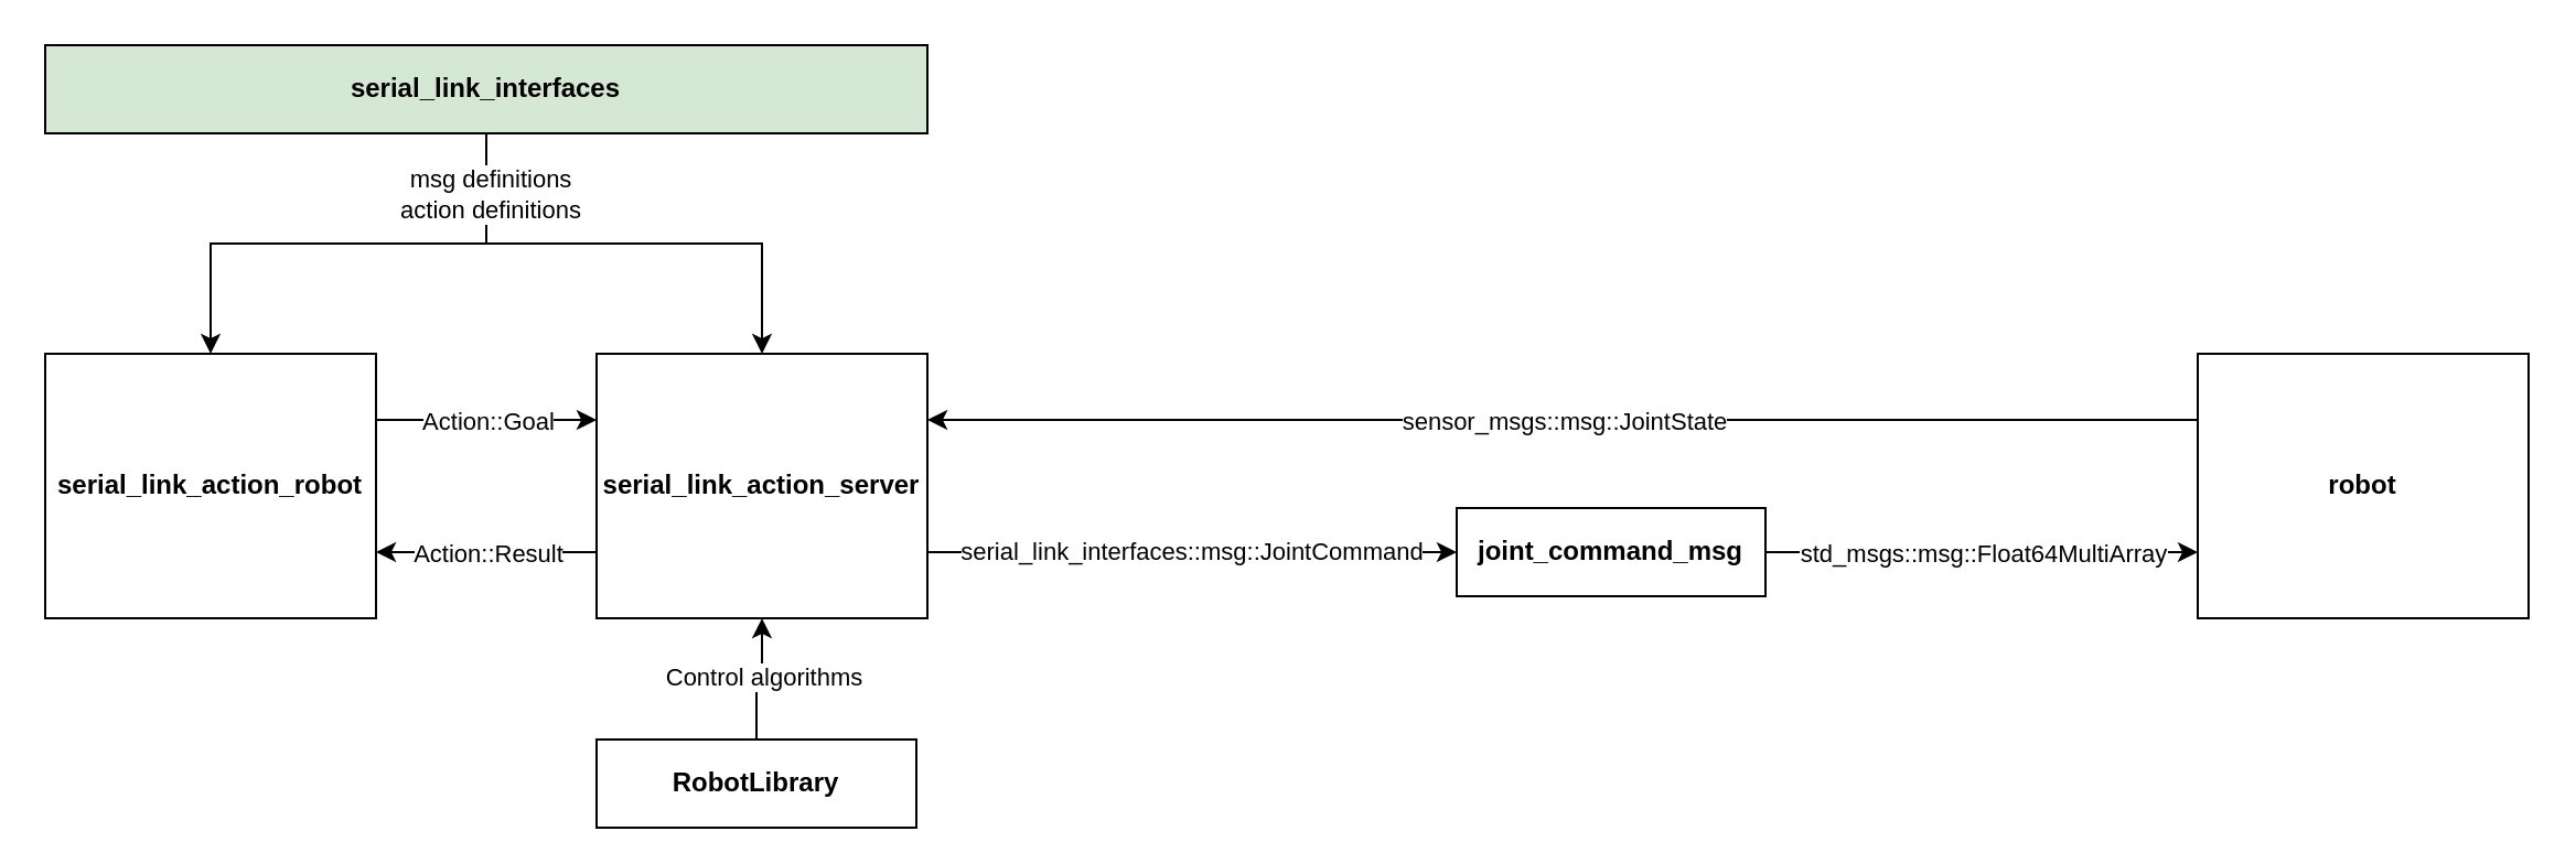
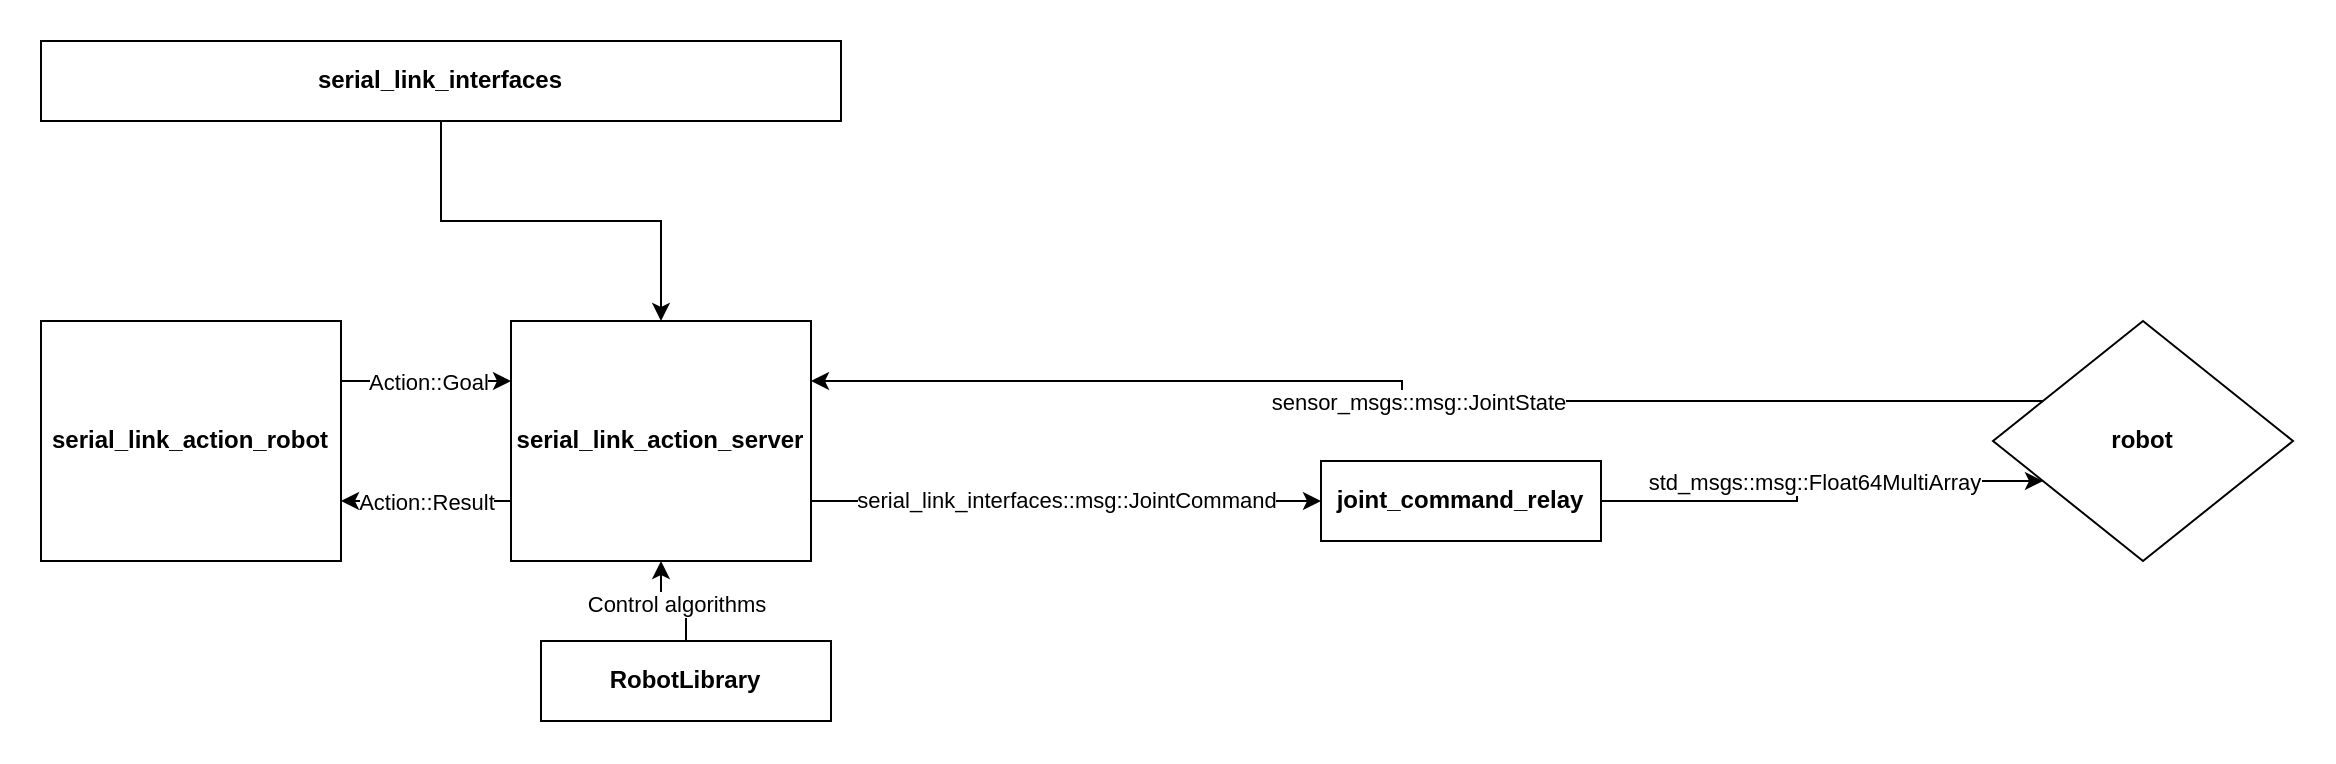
- <mxCell id="21" value="&lt;b&gt;serial_link_interfaces&lt;/b&gt;" style="rounded=0;whiteSpace=wrap;html=1;fillColor=#d5e8d4;" vertex="1" parent="1"><mxGeometry x="20" y="20" width="400" height="40" as="geometry" /></mxCell>
+ <mxCell id="21" value="&lt;b&gt;serial_link_interfaces&lt;/b&gt;" style="rounded=0;whiteSpace=wrap;html=1;" vertex="1" parent="1"><mxGeometry x="20" y="20" width="400" height="40" as="geometry" /></mxCell>
- <mxCell id="19" style="edgeStyle=orthogonalEdgeStyle;rounded=0;orthogonalLoop=1;jettySize=auto;html=1;exitX=0.5;exitY=1;exitDx=0;exitDy=0;" edge="1" parent="1" source="21" target="4"><mxGeometry relative="1" as="geometry" /></mxCell>
- <mxCell id="20" value="msg definitions&lt;br&gt;action definitions" style="edgeLabel;html=1;align=center;verticalAlign=middle;resizable=0;points=[];" vertex="1" connectable="0" parent="19"><mxGeometry x="-0.758" y="1" relative="1" as="geometry"><mxPoint as="offset" /></mxGeometry></mxCell>
- <mxCell id="8" value="&lt;b&gt;serial_link_action_server&lt;/b&gt;" style="rounded=0;whiteSpace=wrap;html=1;" vertex="1" parent="1"><mxGeometry x="270" y="160" width="150" height="120" as="geometry" /></mxCell>
+ <mxCell id="8" value="&lt;b&gt;serial_link_action_server&lt;/b&gt;" style="rounded=0;whiteSpace=wrap;html=1;" vertex="1" parent="1"><mxGeometry x="255" y="160" width="150" height="120" as="geometry" /></mxCell>
- <mxCell id="14" value="&lt;b&gt;robot&lt;/b&gt;" style="rounded=0;whiteSpace=wrap;html=1;" vertex="1" parent="1"><mxGeometry x="996" y="160" width="150" height="120" as="geometry" /></mxCell>
+ <mxCell id="14" value="&lt;b&gt;robot&lt;/b&gt;" style="rhombus;whiteSpace=wrap;html=1;" vertex="1" parent="1"><mxGeometry x="996" y="160" width="150" height="120" as="geometry" /></mxCell>
- <mxCell id="11" value="&lt;b&gt;joint_command_msg&lt;/b&gt;" style="rounded=0;whiteSpace=wrap;html=1;" vertex="1" parent="1"><mxGeometry x="660" y="230" width="140" height="40" as="geometry" /></mxCell>
+ <mxCell id="11" value="&lt;b&gt;joint_command_relay&lt;/b&gt;" style="rounded=0;whiteSpace=wrap;html=1;" vertex="1" parent="1"><mxGeometry x="660" y="230" width="140" height="40" as="geometry" /></mxCell>
- <mxCell id="17" value="&lt;b&gt;RobotLibrary&lt;/b&gt;" style="rounded=0;whiteSpace=wrap;html=1;" vertex="1" parent="1"><mxGeometry x="270" y="335" width="145" height="40" as="geometry" /></mxCell>
+ <mxCell id="17" value="&lt;b&gt;RobotLibrary&lt;/b&gt;" style="rounded=0;whiteSpace=wrap;html=1;" vertex="1" parent="1"><mxGeometry x="270" y="320" width="145" height="40" as="geometry" /></mxCell>
